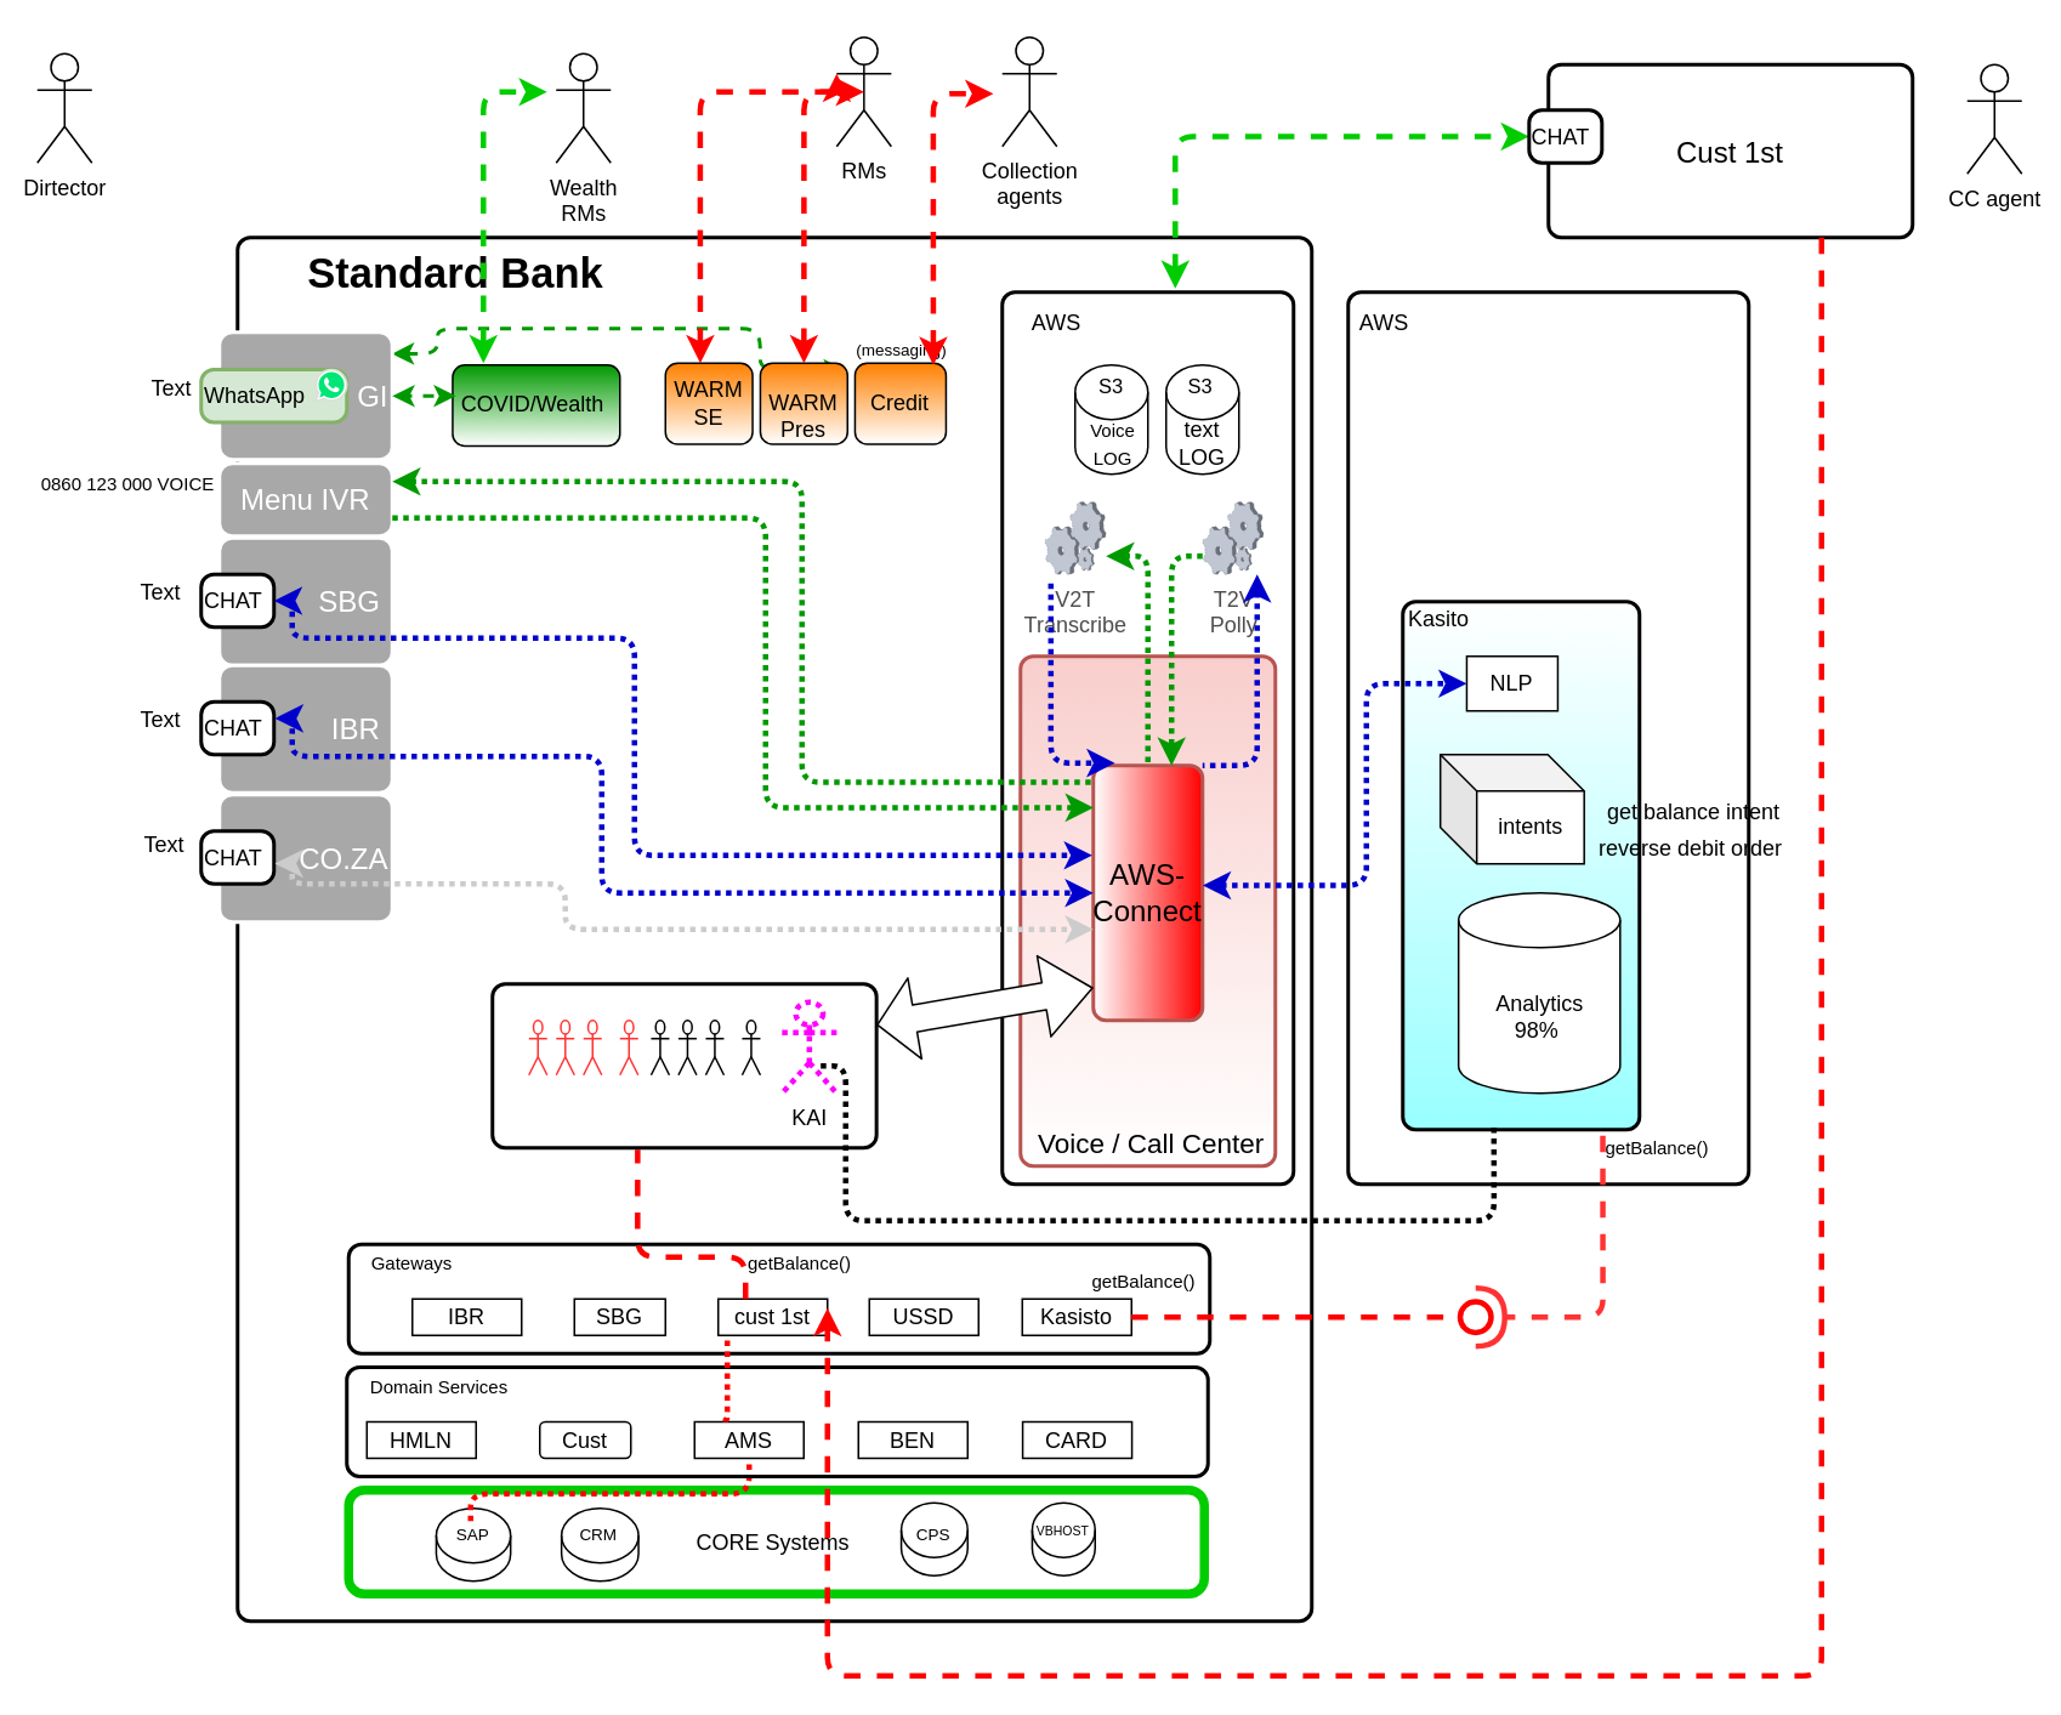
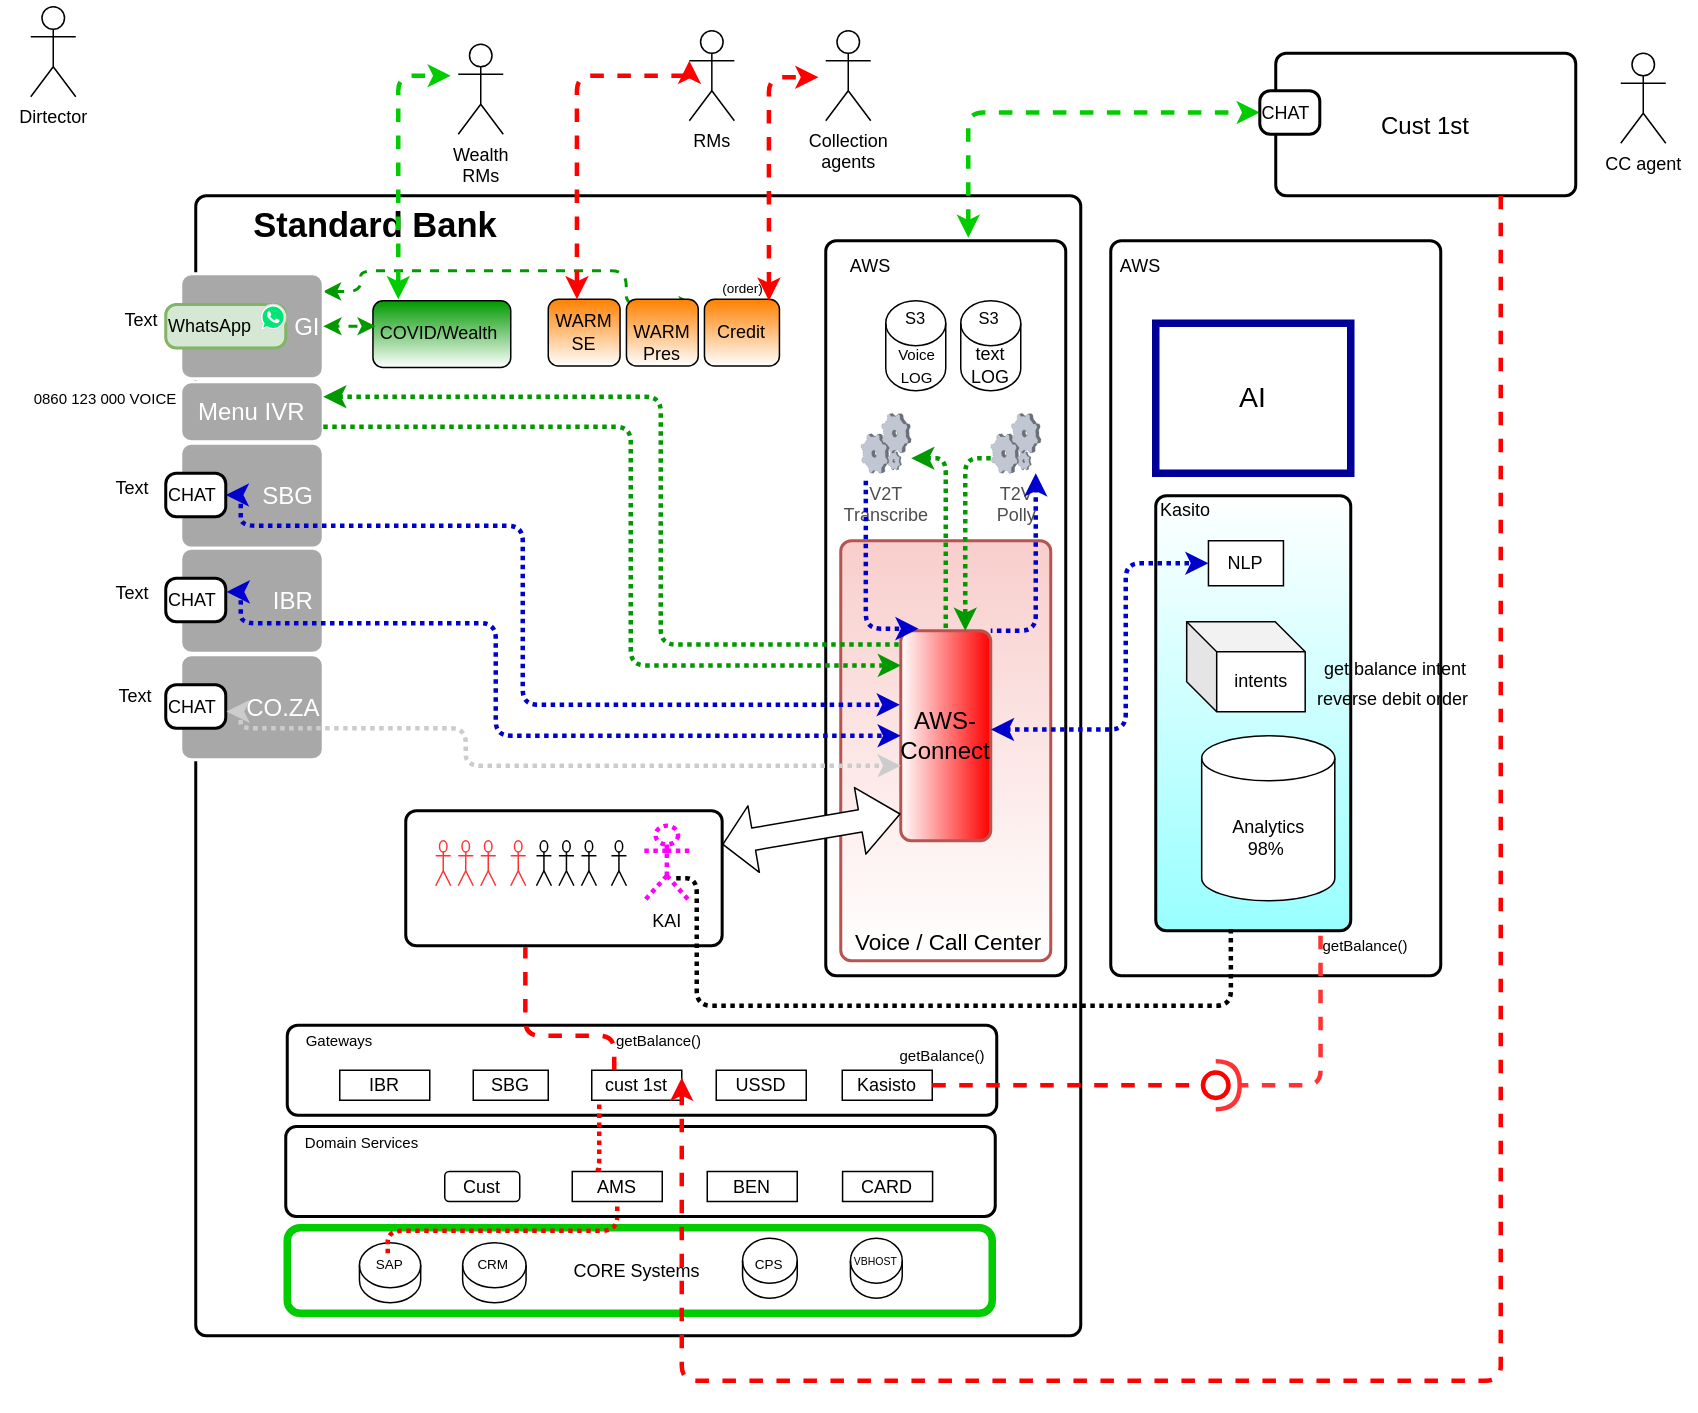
- <mxCell id="107" value="Dirtector" style="shape=umlActor;verticalLabelPosition=bottom;verticalAlign=top;html=1;outlineConnect=0;" vertex="1" parent="1"><mxGeometry x="20" y="29" width="30" height="60" as="geometry" /></mxCell>
+ <mxCell id="107" value="Dirtector" style="shape=umlActor;verticalLabelPosition=bottom;verticalAlign=top;html=1;outlineConnect=0;" vertex="1" parent="1"><mxGeometry x="20" y="4" width="30" height="60" as="geometry" /></mxCell>
- <mxCell id="109" value="" style="edgeStyle=segmentEdgeStyle;endArrow=classic;html=1;dashed=1;strokeColor=#FF0000;strokeWidth=3;fontSize=16;entryX=0.5;entryY=0.5;entryDx=0;entryDy=0;entryPerimeter=0;exitX=0.5;exitY=0;exitDx=0;exitDy=0;startArrow=classic;startFill=1;" edge="1" parent="1" source="24" target="108"><mxGeometry width="50" height="50" relative="1" as="geometry"><mxPoint x="710" y="570" as="sourcePoint" /><mxPoint x="760" y="520" as="targetPoint" /><Array as="points"><mxPoint x="441" y="50" /></Array></mxGeometry></mxCell>
- <mxCell id="87" value="&lt;p style=&quot;line-height: 100%&quot;&gt;&lt;font style=&quot;font-size: 9px&quot;&gt;(messaging)&lt;/font&gt;&lt;/p&gt;" style="text;html=1;strokeColor=none;fillColor=none;align=center;verticalAlign=middle;whiteSpace=wrap;rounded=0;labelBackgroundColor=none;fontSize=21;dashed=1;dashPattern=1 1;" parent="1" vertex="1"><mxGeometry x="475.13" y="179" width="40" height="20" as="geometry" /></mxCell>
+ <mxCell id="87" value="&lt;p style=&quot;line-height: 100%&quot;&gt;&lt;font style=&quot;font-size: 9px&quot;&gt;(order)&lt;/font&gt;&lt;/p&gt;" style="text;html=1;strokeColor=none;fillColor=none;align=center;verticalAlign=middle;whiteSpace=wrap;rounded=0;labelBackgroundColor=none;fontSize=21;dashed=1;dashPattern=1 1;" parent="1" vertex="1"><mxGeometry x="475.13" y="179" width="40" height="20" as="geometry" /></mxCell>
+ <mxCell id="15" value="&lt;font style=&quot;font-size: 19px&quot;&gt;AI&lt;/font&gt;" style="rounded=0;whiteSpace=wrap;html=1;strokeColor=#000099;strokeWidth=5;" parent="1" vertex="1"><mxGeometry x="770" y="215" width="130" height="100" as="geometry" /></mxCell>
- <mxCell id="58" value="HMLN" style="rounded=0;whiteSpace=wrap;html=1;strokeColor=#000000;strokeWidth=1;" parent="1" vertex="1"><mxGeometry x="201" y="780.5" width="60" height="20" as="geometry" /></mxCell>
